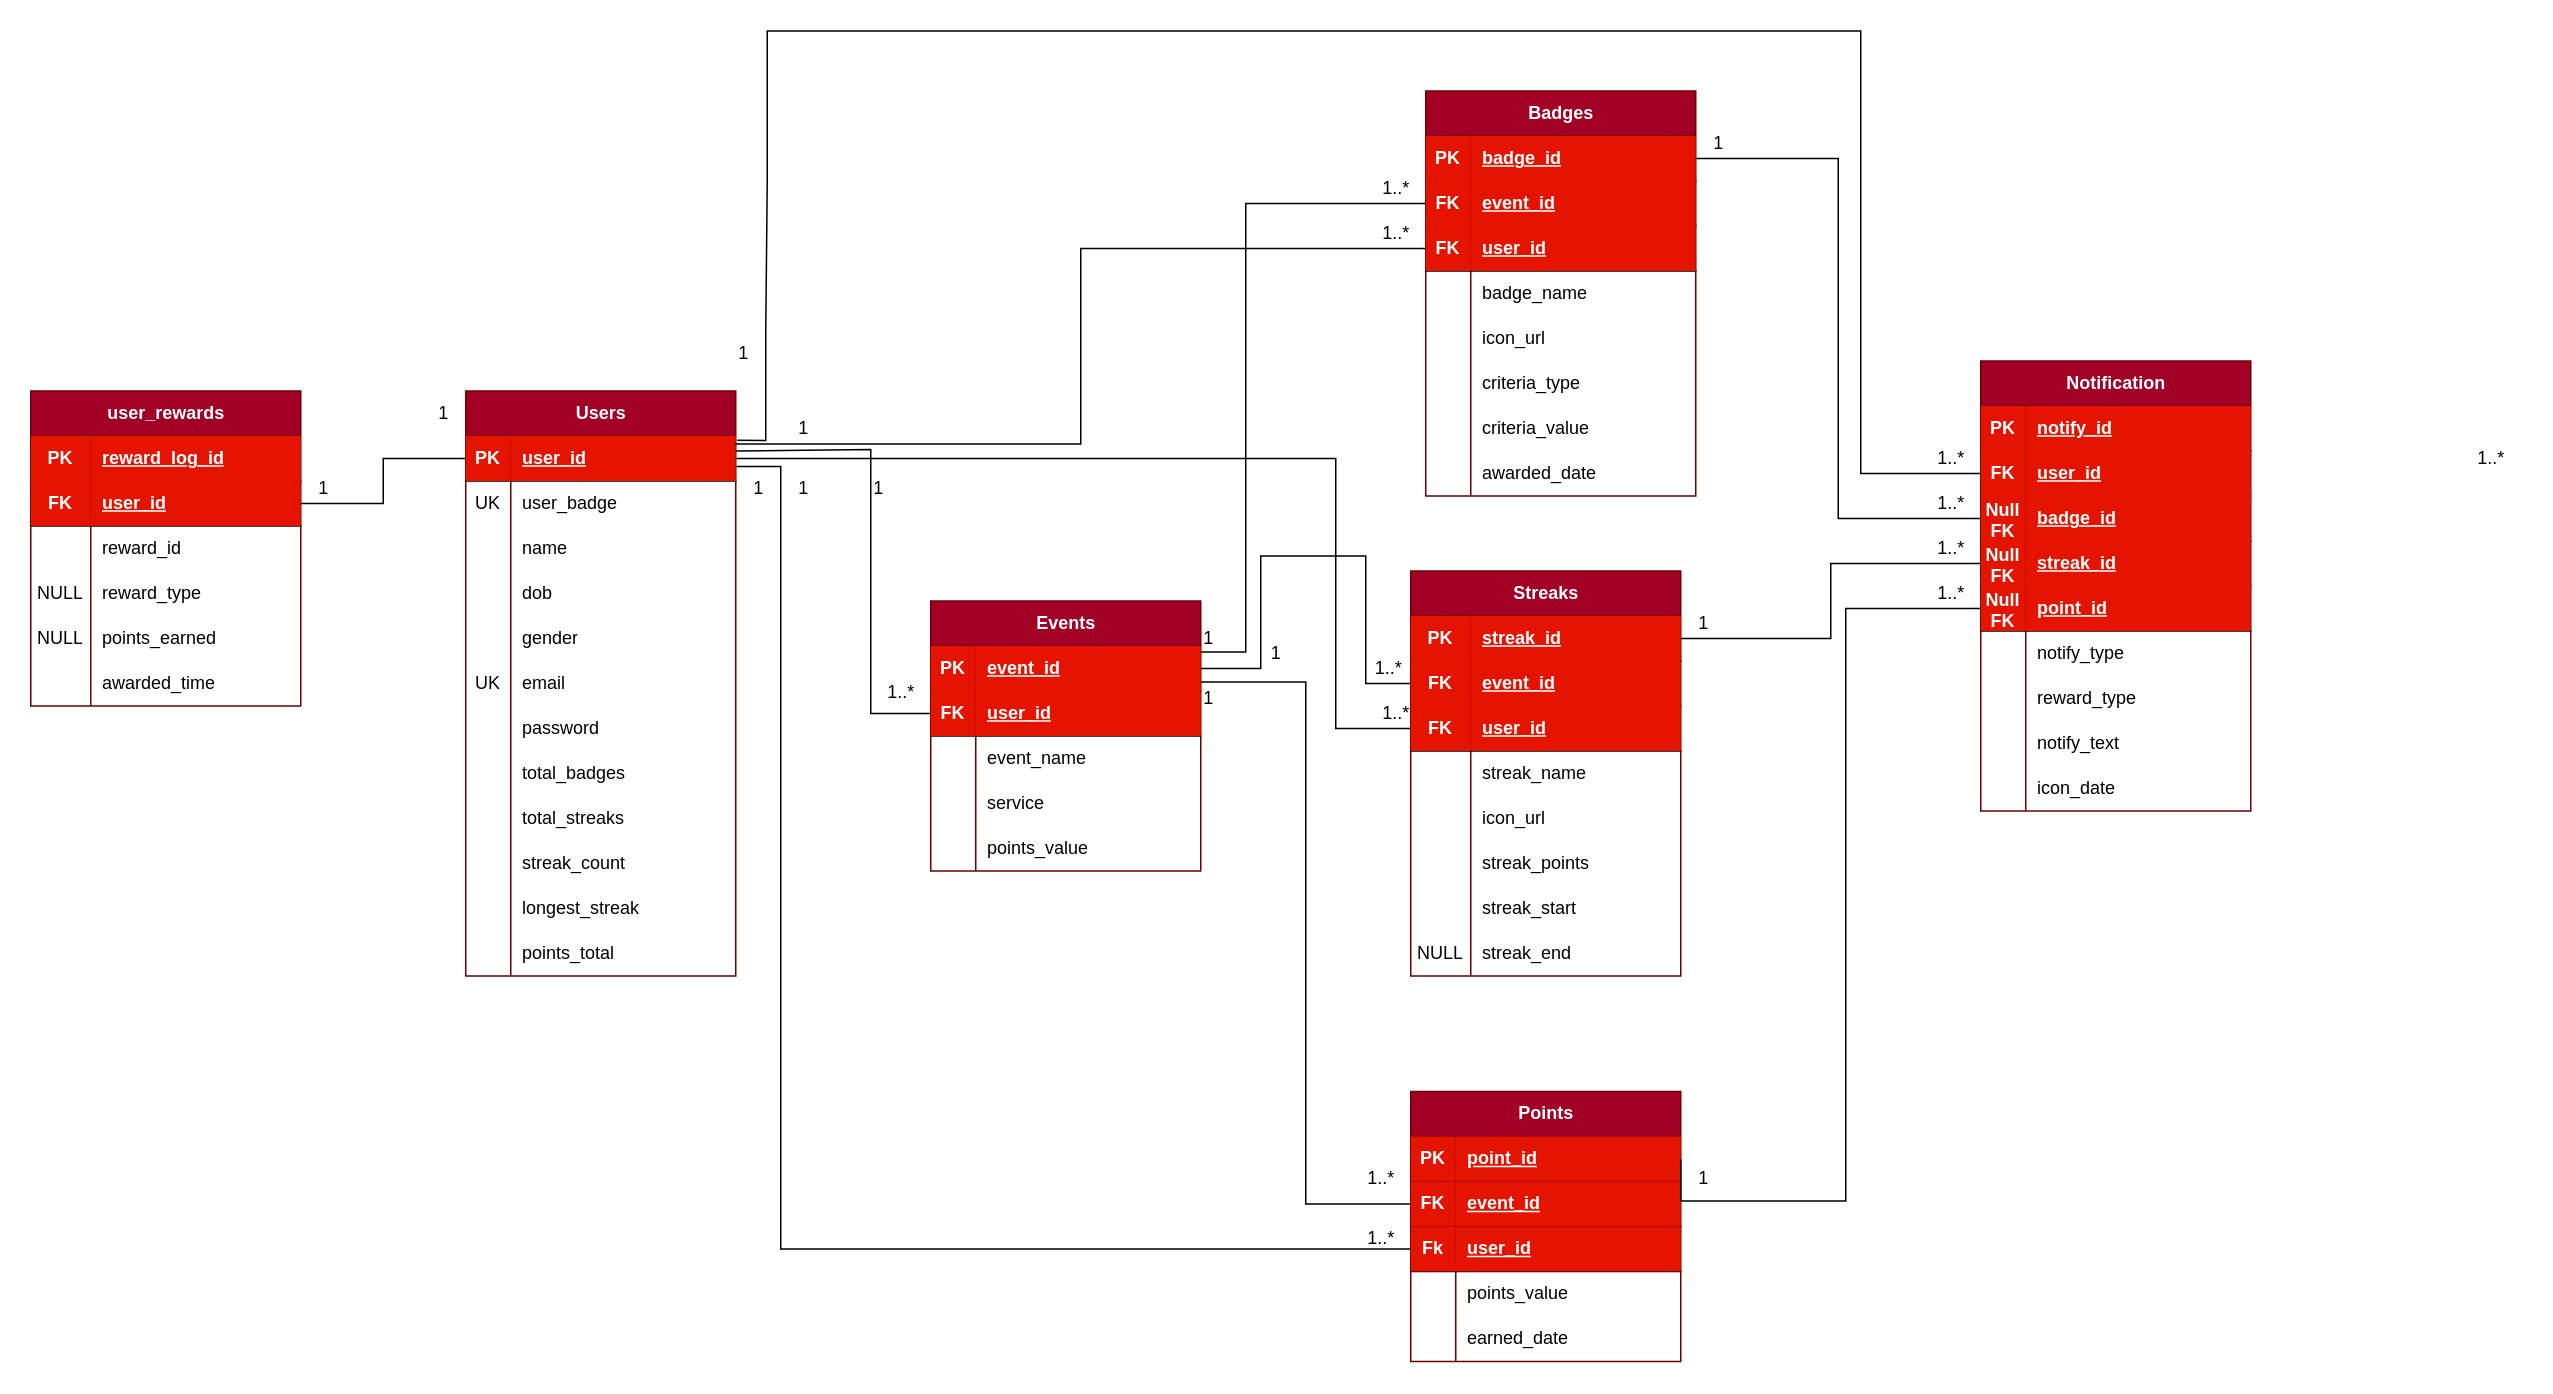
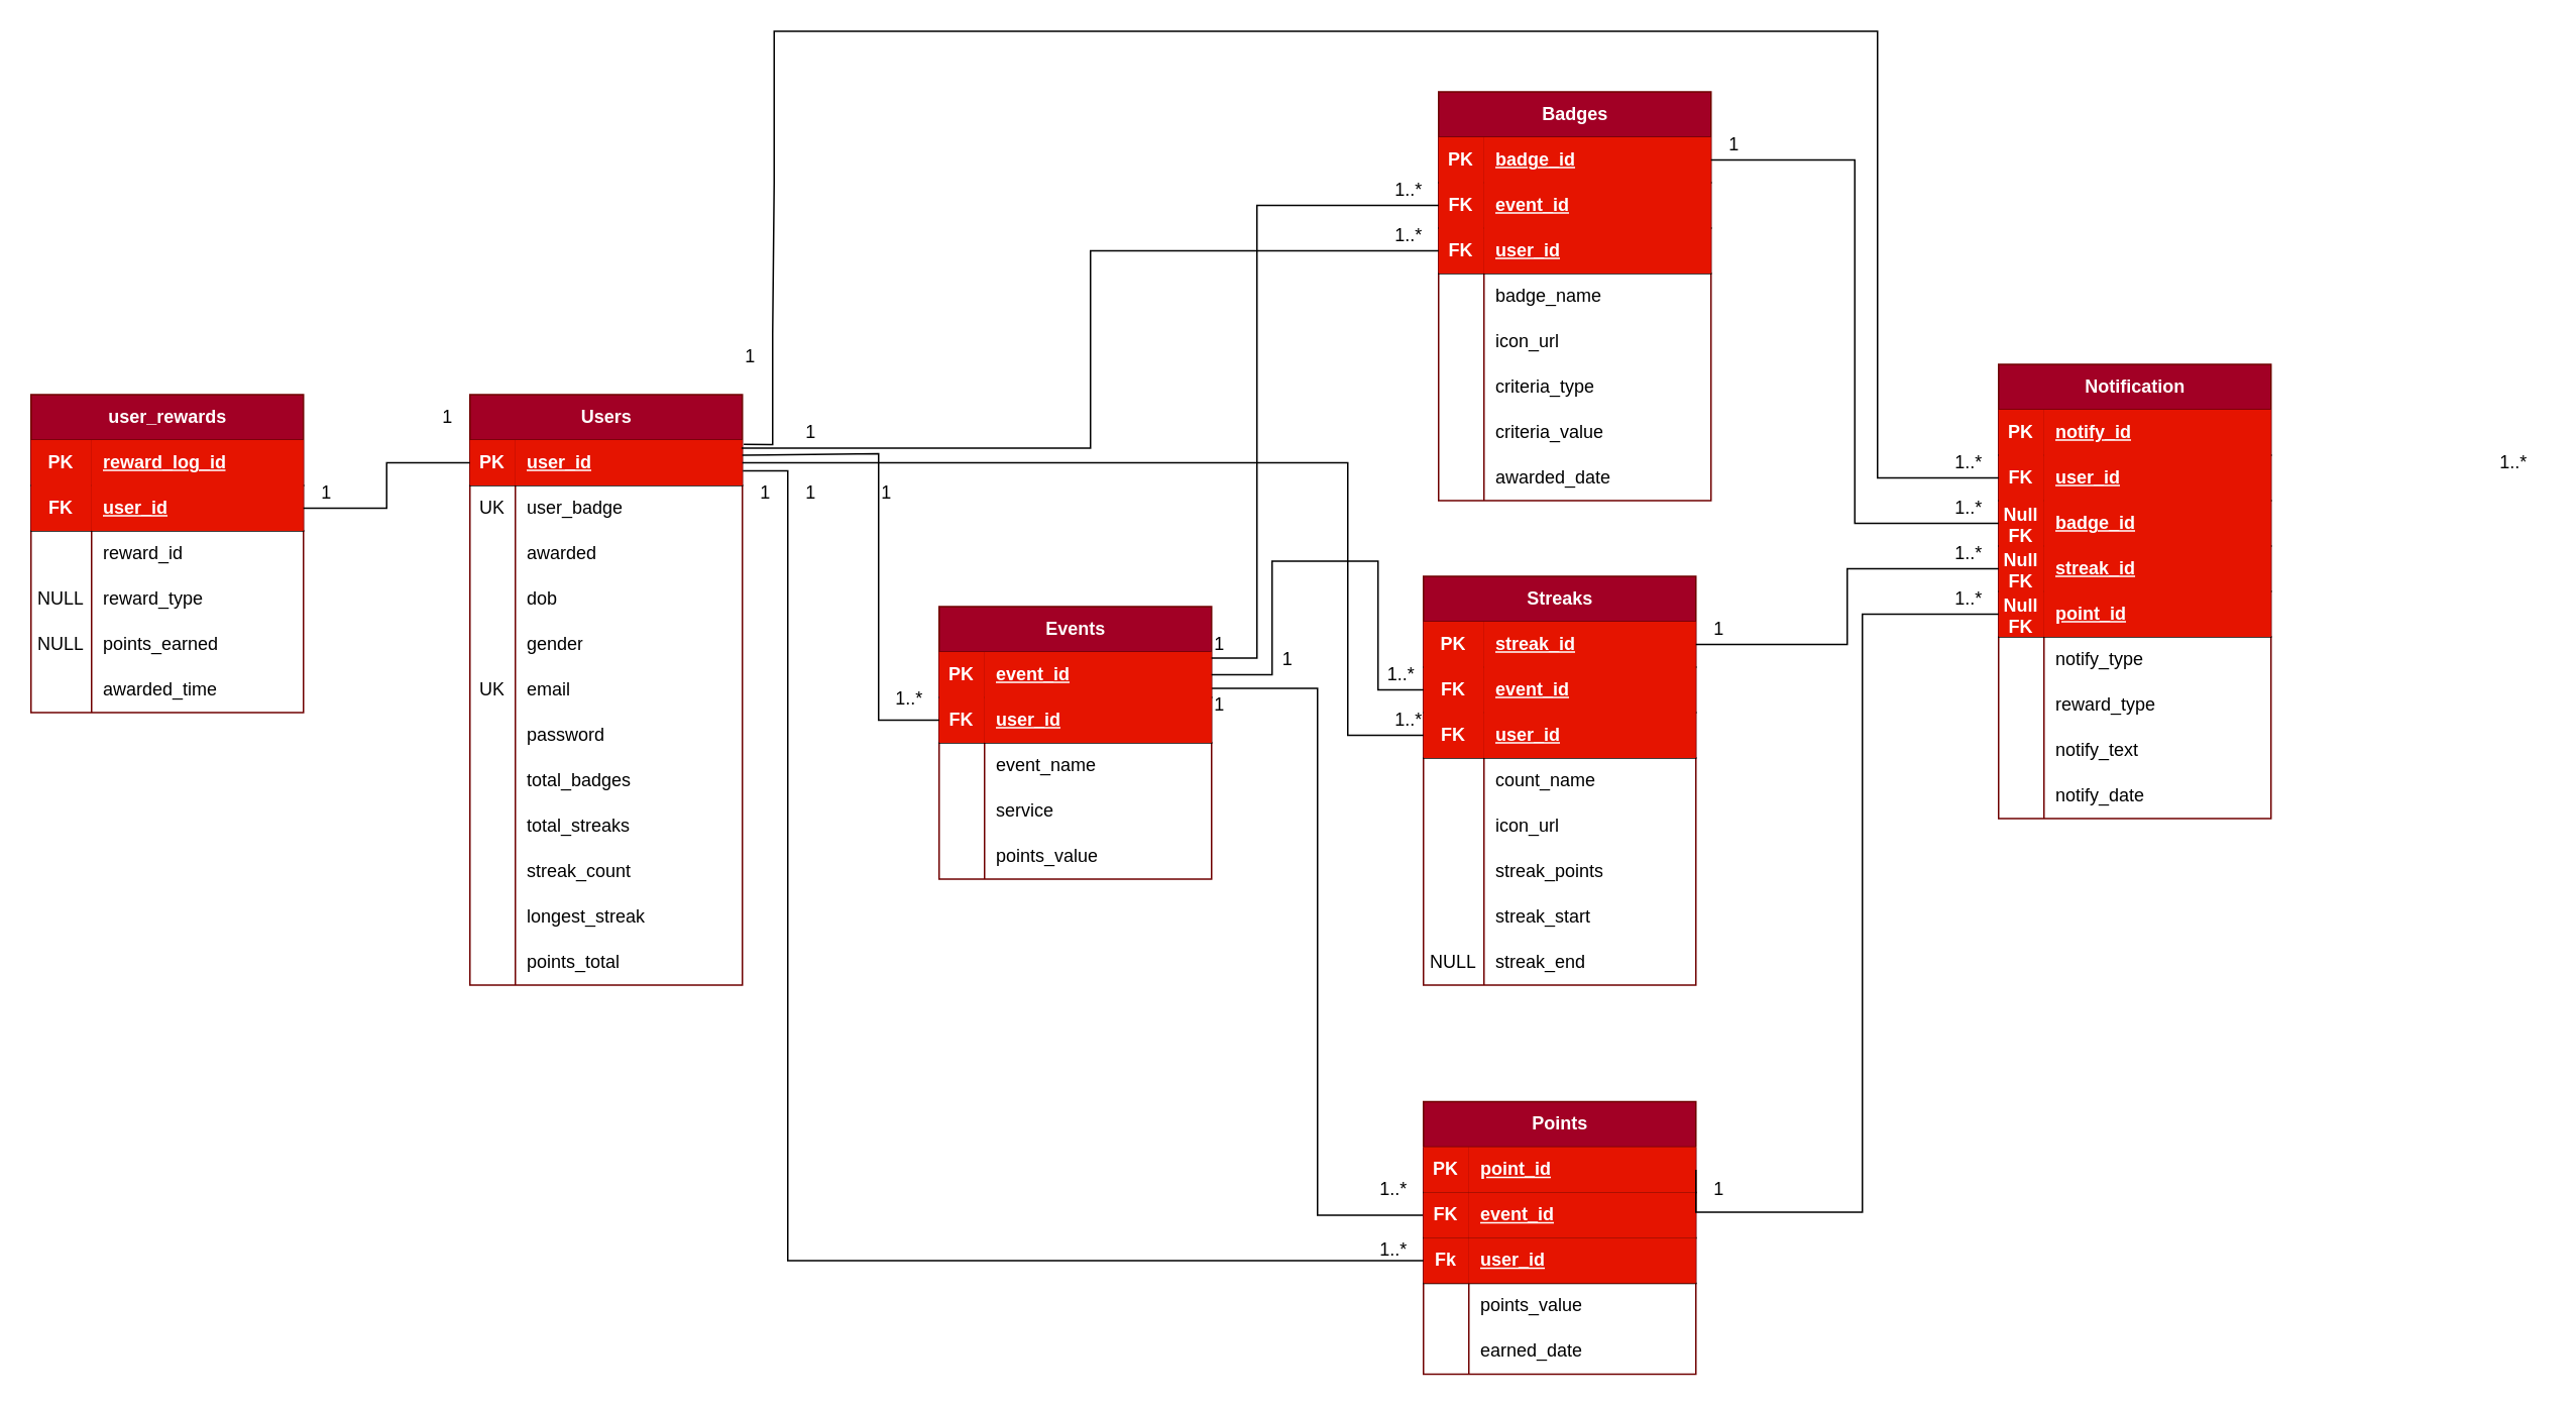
- <mxCell id="11" value="name" style="shape=partialRectangle;connectable=0;fillColor=none;top=0;left=0;bottom=0;right=0;align=left;spacingLeft=6;overflow=hidden;whiteSpace=wrap;html=1;fontFamily=Arial;" parent="9" vertex="1"><mxGeometry x="30" width="150" height="30" as="geometry"><mxRectangle width="150" height="30" as="alternateBounds" /></mxGeometry></mxCell>
+ <mxCell id="11" value="awarded" style="shape=partialRectangle;connectable=0;fillColor=none;top=0;left=0;bottom=0;right=0;align=left;spacingLeft=6;overflow=hidden;whiteSpace=wrap;html=1;fontFamily=Arial;" parent="9" vertex="1"><mxGeometry x="30" width="150" height="30" as="geometry"><mxRectangle width="150" height="30" as="alternateBounds" /></mxGeometry></mxCell>
- <mxCell id="123" value="streak_name" style="shape=partialRectangle;connectable=0;fillColor=none;top=0;left=0;bottom=0;right=0;align=left;spacingLeft=6;overflow=hidden;whiteSpace=wrap;html=1;fontFamily=Arial;" parent="121" vertex="1"><mxGeometry x="40" width="140" height="30" as="geometry"><mxRectangle width="140" height="30" as="alternateBounds" /></mxGeometry></mxCell>
+ <mxCell id="123" value="count_name" style="shape=partialRectangle;connectable=0;fillColor=none;top=0;left=0;bottom=0;right=0;align=left;spacingLeft=6;overflow=hidden;whiteSpace=wrap;html=1;fontFamily=Arial;" parent="121" vertex="1"><mxGeometry x="40" width="140" height="30" as="geometry"><mxRectangle width="140" height="30" as="alternateBounds" /></mxGeometry></mxCell>
- <mxCell id="110" value="icon_date" style="shape=partialRectangle;connectable=0;fillColor=none;top=0;left=0;bottom=0;right=0;align=left;spacingLeft=6;overflow=hidden;whiteSpace=wrap;html=1;fontFamily=Arial;" parent="108" vertex="1"><mxGeometry x="30" width="150" height="30" as="geometry"><mxRectangle width="150" height="30" as="alternateBounds" /></mxGeometry></mxCell>
+ <mxCell id="110" value="notify_date" style="shape=partialRectangle;connectable=0;fillColor=none;top=0;left=0;bottom=0;right=0;align=left;spacingLeft=6;overflow=hidden;whiteSpace=wrap;html=1;fontFamily=Arial;" parent="108" vertex="1"><mxGeometry x="30" width="150" height="30" as="geometry"><mxRectangle width="150" height="30" as="alternateBounds" /></mxGeometry></mxCell>
